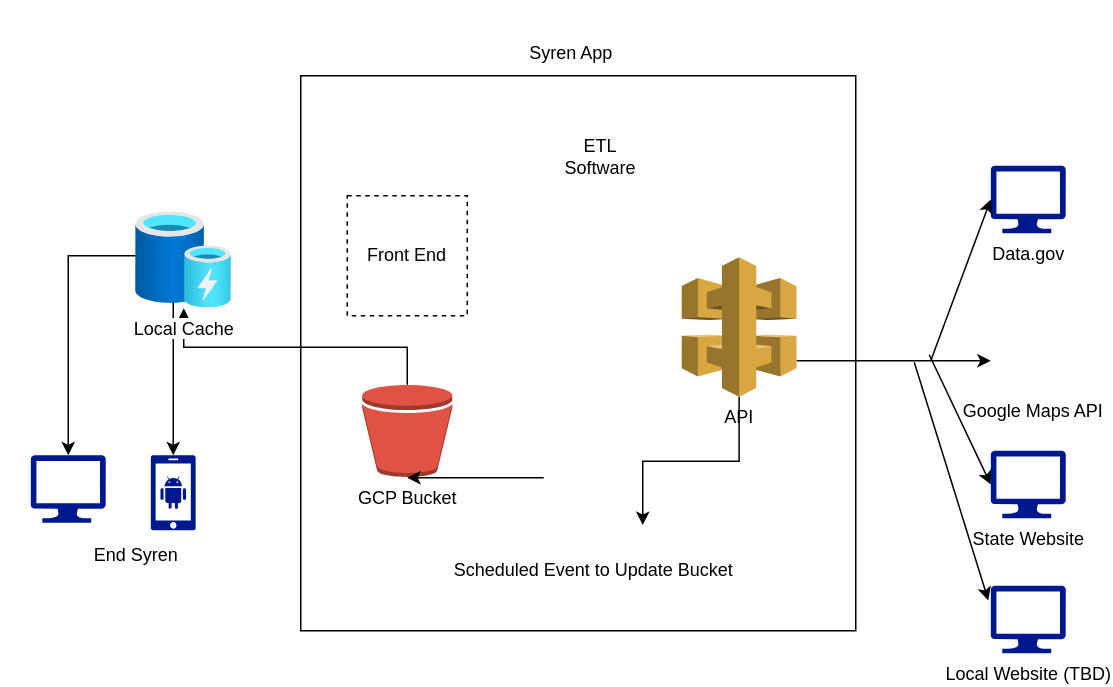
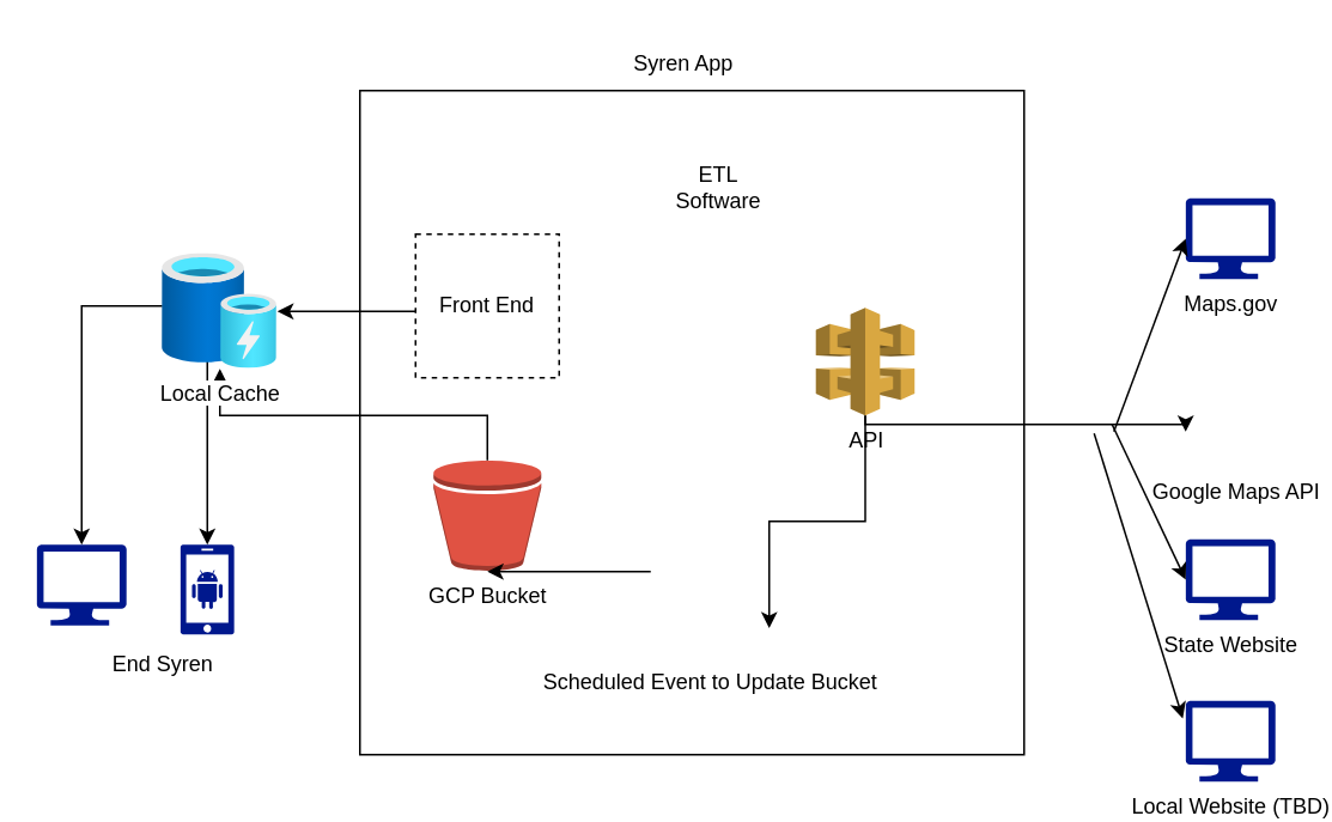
- <mxCell id="17" value="Data.gov" style="sketch=0;aspect=fixed;pointerEvents=1;shadow=0;dashed=0;html=1;strokeColor=none;labelPosition=center;verticalLabelPosition=bottom;verticalAlign=top;align=center;fillColor=#00188D;shape=mxgraph.azure.computer" parent="1" vertex="1"><mxGeometry x="660" y="110" width="50" height="45" as="geometry" /></mxCell>
+ <mxCell id="17" value="Maps.gov" style="sketch=0;aspect=fixed;pointerEvents=1;shadow=0;dashed=0;html=1;strokeColor=none;labelPosition=center;verticalLabelPosition=bottom;verticalAlign=top;align=center;fillColor=#00188D;shape=mxgraph.azure.computer" parent="1" vertex="1"><mxGeometry x="660" y="110" width="50" height="45" as="geometry" /></mxCell>
+ <mxCell id="5" style="edgeStyle=elbowEdgeStyle;rounded=0;orthogonalLoop=1;jettySize=auto;elbow=vertical;html=1;" parent="1" source="6" target="20" edge="1"><mxGeometry relative="1" as="geometry" /></mxCell>
- <mxCell id="14" value="API" style="outlineConnect=0;dashed=0;verticalLabelPosition=bottom;verticalAlign=top;align=center;html=1;shape=mxgraph.aws3.api_gateway;fillColor=#D9A741;gradientColor=none;" parent="1" vertex="1"><mxGeometry x="454" y="171" width="76.5" height="93" as="geometry" /></mxCell>
+ <mxCell id="14" value="API" style="outlineConnect=0;dashed=0;verticalLabelPosition=bottom;verticalAlign=top;align=center;html=1;shape=mxgraph.aws3.api_gateway;fillColor=#D9A741;gradientColor=none;" parent="1" vertex="1"><mxGeometry x="454" y="171" width="55" height="60" as="geometry" /></mxCell>
